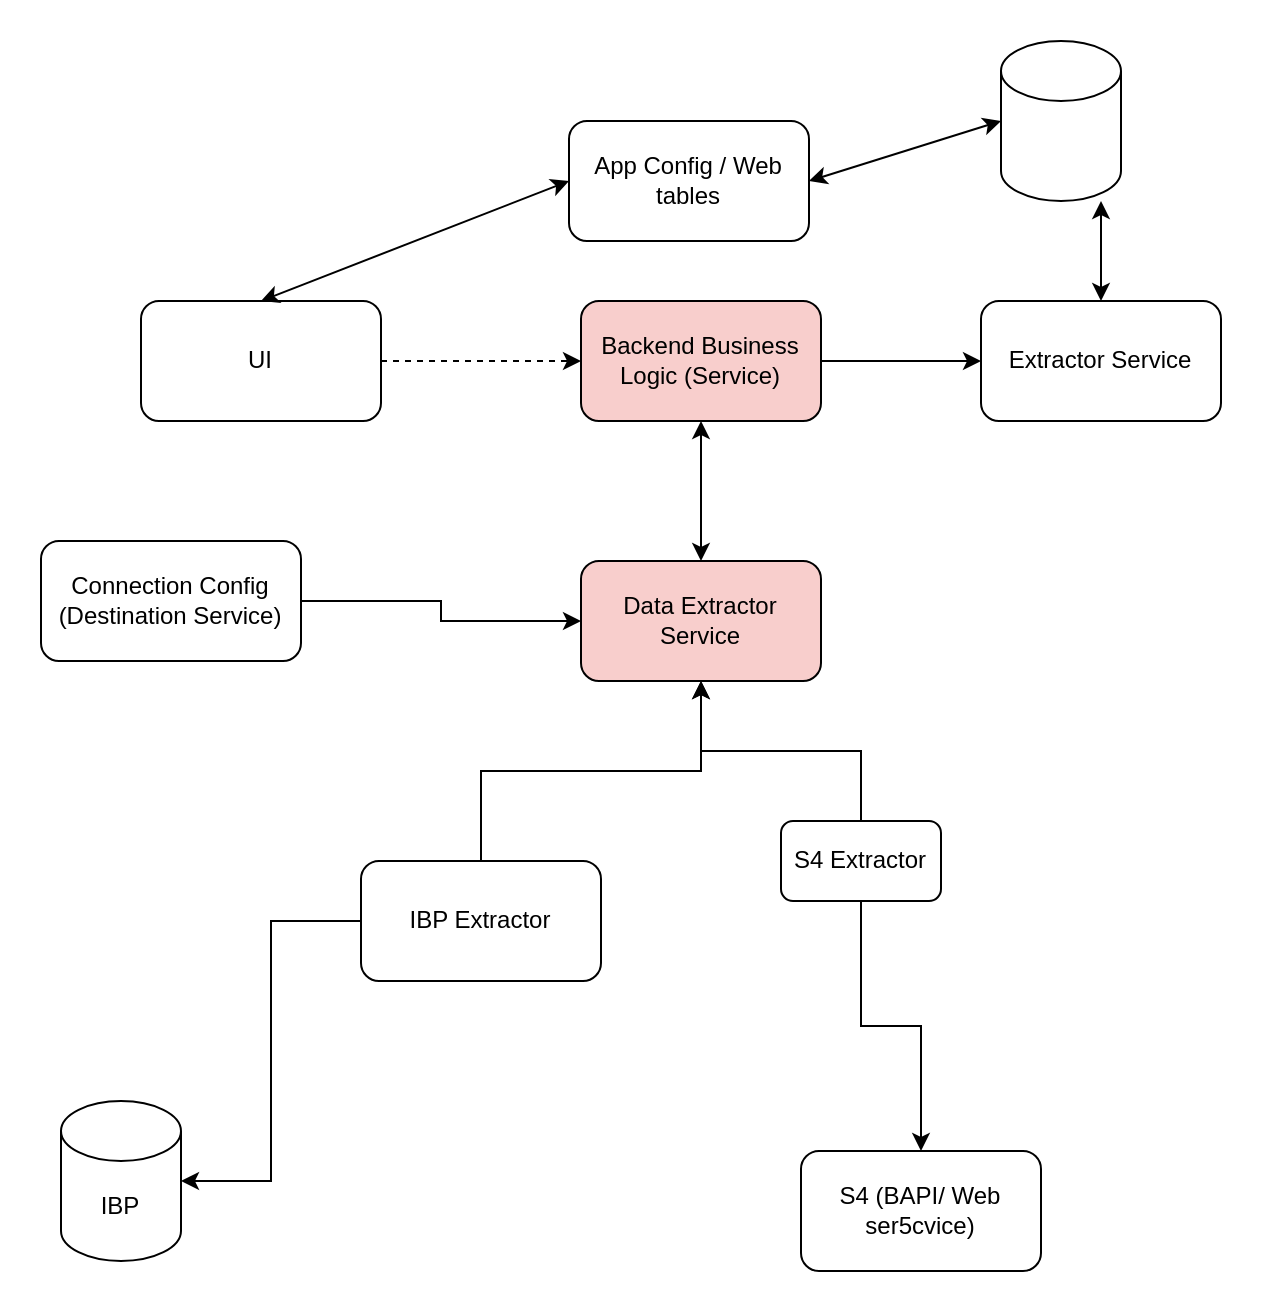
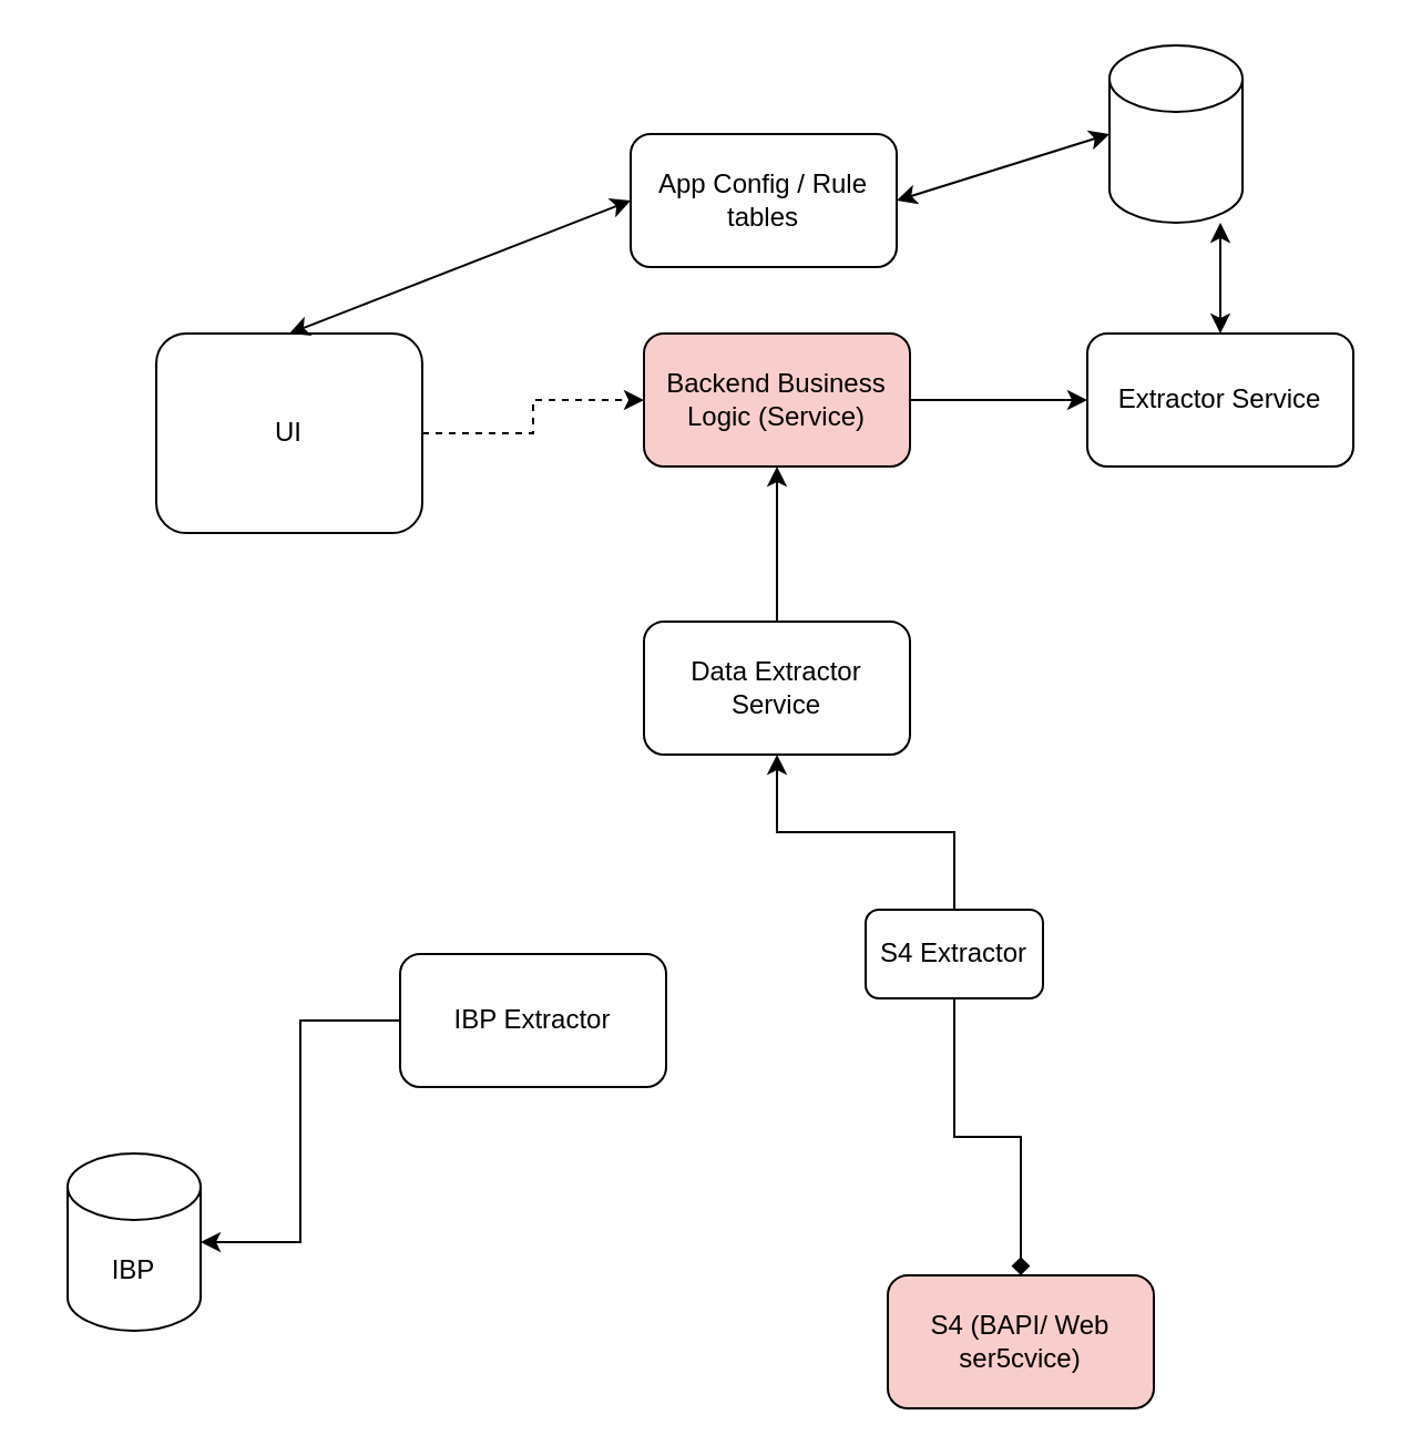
- <mxCell id="20" value="App Config / Web tables" style="rounded=1;whiteSpace=wrap;html=1;" vertex="1" parent="1"><mxGeometry x="284" y="60" width="120" height="60" as="geometry" /></mxCell>
+ <mxCell id="20" value="App Config / Rule tables" style="rounded=1;whiteSpace=wrap;html=1;" vertex="1" parent="1"><mxGeometry x="284" y="60" width="120" height="60" as="geometry" /></mxCell>
- <mxCell id="3" value="UI" style="rounded=1;whiteSpace=wrap;html=1;" vertex="1" parent="1"><mxGeometry x="70" y="150" width="120" height="60" as="geometry" /></mxCell>
+ <mxCell id="3" value="UI" style="rounded=1;whiteSpace=wrap;html=1;" vertex="1" parent="1"><mxGeometry x="70" y="150" width="120" height="90" as="geometry" /></mxCell>
- <mxCell id="5" style="endArrow=classic;startArrow=classic;html=1;exitX=0.5;exitY=1;exitDx=0;exitDy=0;" edge="1" parent="1" source="6" target="7"><mxGeometry relative="1" as="geometry" /></mxCell>
+ <mxCell id="5" style="endArrow=none;startArrow=classic;html=1;exitX=0.5;exitY=1;exitDx=0;exitDy=0;" edge="1" parent="1" source="6" target="7"><mxGeometry relative="1" as="geometry" /></mxCell>
- <mxCell id="19" value="Connection Config (Destination Service)" style="rounded=1;whiteSpace=wrap;html=1;" vertex="1" parent="1"><mxGeometry x="20" y="270" width="130" height="60" as="geometry" /></mxCell>
- <mxCell id="18" style="edgeStyle=orthogonalEdgeStyle;rounded=0;orthogonalLoop=1;jettySize=auto;html=1;entryX=0;entryY=0.5;entryDx=0;entryDy=0;" edge="1" parent="1" source="19" target="7"><mxGeometry relative="1" as="geometry" /></mxCell>
- <mxCell id="7" value="Data Extractor Service" style="rounded=1;whiteSpace=wrap;html=1;fillColor=#f8cecc;" vertex="1" parent="1"><mxGeometry x="290" y="280" width="120" height="60" as="geometry" /></mxCell>
+ <mxCell id="7" value="Data Extractor Service" style="rounded=1;whiteSpace=wrap;html=1;" vertex="1" parent="1"><mxGeometry x="290" y="280" width="120" height="60" as="geometry" /></mxCell>
- <mxCell id="11" style="edgeStyle=orthogonalEdgeStyle;rounded=0;orthogonalLoop=1;jettySize=auto;html=1;" edge="1" parent="1" source="13" target="7"><mxGeometry relative="1" as="geometry" /></mxCell>
- <mxCell id="14" style="edgeStyle=orthogonalEdgeStyle;rounded=0;orthogonalLoop=1;jettySize=auto;html=1;" edge="1" parent="1" source="16" target="17"><mxGeometry relative="1" as="geometry" /></mxCell>
+ <mxCell id="14" style="edgeStyle=orthogonalEdgeStyle;rounded=0;orthogonalLoop=1;jettySize=auto;html=1;endArrow=diamond;" edge="1" parent="1" source="16" target="17"><mxGeometry relative="1" as="geometry" /></mxCell>
- <mxCell id="10" value="IBP" style="shape=cylinder3;whiteSpace=wrap;html=1;boundedLbl=1;backgroundOutline=1;size=15;" vertex="1" parent="1"><mxGeometry x="30" y="550" width="60" height="80" as="geometry" /></mxCell>
+ <mxCell id="10" value="IBP" style="shape=cylinder3;whiteSpace=wrap;html=1;boundedLbl=1;backgroundOutline=1;size=15;" vertex="1" parent="1"><mxGeometry x="30" y="520" width="60" height="80" as="geometry" /></mxCell>
- <mxCell id="17" value="S4 (BAPI/ Web ser5cvice)" style="rounded=1;whiteSpace=wrap;html=1;" vertex="1" parent="1"><mxGeometry x="400" y="575" width="120" height="60" as="geometry" /></mxCell>
+ <mxCell id="17" value="S4 (BAPI/ Web ser5cvice)" style="rounded=1;whiteSpace=wrap;html=1;fillColor=#f8cecc;" vertex="1" parent="1"><mxGeometry x="400" y="575" width="120" height="60" as="geometry" /></mxCell>
